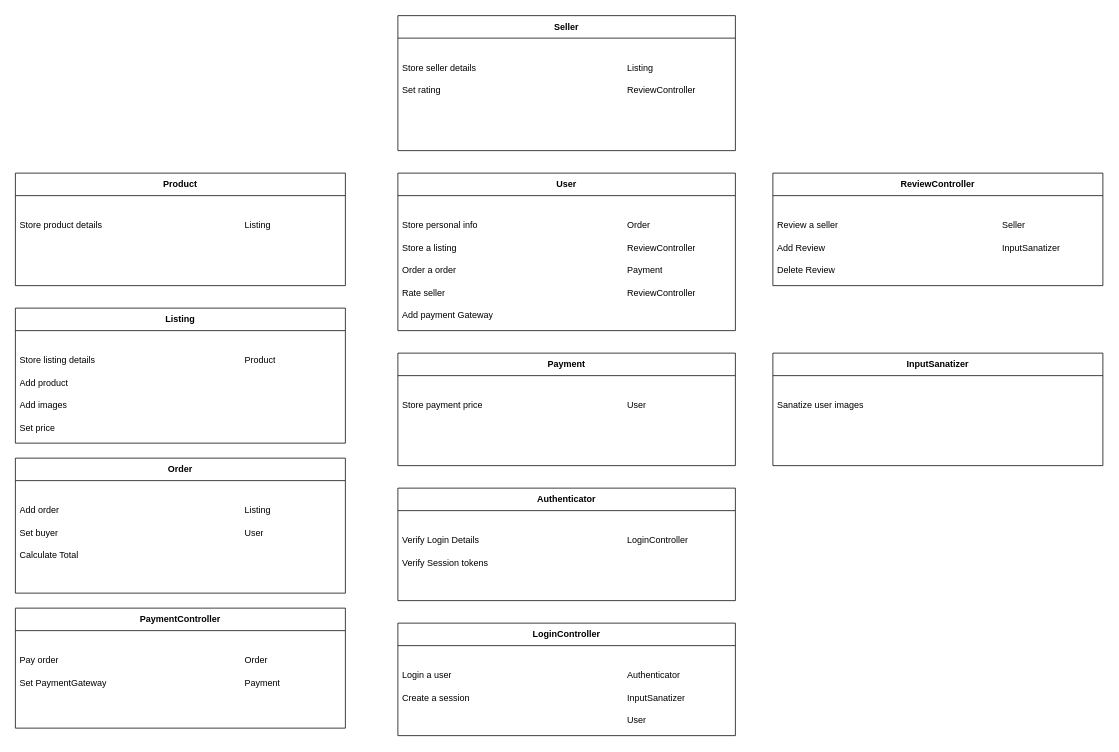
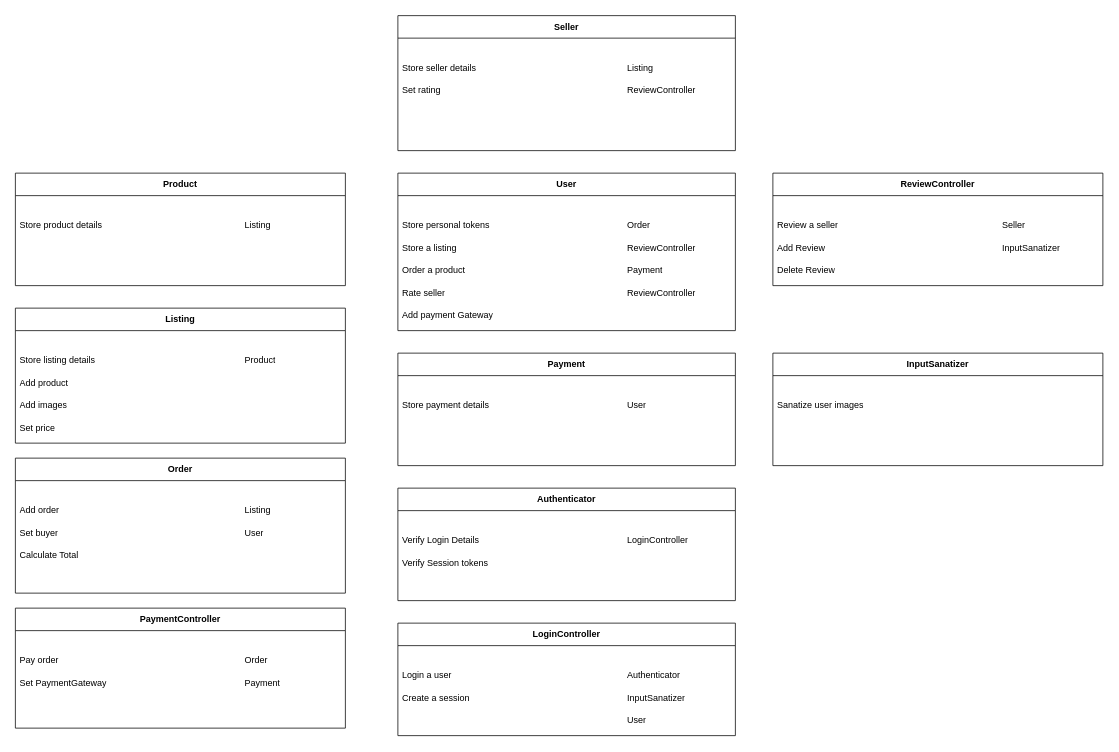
- <mxCell id="4" value="Store personal info" style="text;strokeColor=none;fillColor=none;spacingLeft=4;spacingRight=4;overflow=hidden;rotatable=0;points=[[0,0.5],[1,0.5]];portConstraint=eastwest;fontSize=12;whiteSpace=wrap;html=1;" vertex="1" parent="3"><mxGeometry y="26" width="300" height="30" as="geometry" /></mxCell>
+ <mxCell id="4" value="Store personal tokens" style="text;strokeColor=none;fillColor=none;spacingLeft=4;spacingRight=4;overflow=hidden;rotatable=0;points=[[0,0.5],[1,0.5]];portConstraint=eastwest;fontSize=12;whiteSpace=wrap;html=1;" vertex="1" parent="3"><mxGeometry y="26" width="300" height="30" as="geometry" /></mxCell>
- <mxCell id="6" value="Order a order" style="text;strokeColor=none;fillColor=none;spacingLeft=4;spacingRight=4;overflow=hidden;rotatable=0;points=[[0,0.5],[1,0.5]];portConstraint=eastwest;fontSize=12;whiteSpace=wrap;html=1;" vertex="1" parent="3"><mxGeometry y="86" width="300" height="30" as="geometry" /></mxCell>
+ <mxCell id="6" value="Order a product" style="text;strokeColor=none;fillColor=none;spacingLeft=4;spacingRight=4;overflow=hidden;rotatable=0;points=[[0,0.5],[1,0.5]];portConstraint=eastwest;fontSize=12;whiteSpace=wrap;html=1;" vertex="1" parent="3"><mxGeometry y="86" width="300" height="30" as="geometry" /></mxCell>
- <mxCell id="58" value="Store payment price" style="text;strokeColor=none;fillColor=none;spacingLeft=4;spacingRight=4;overflow=hidden;rotatable=0;points=[[0,0.5],[1,0.5]];portConstraint=eastwest;fontSize=12;whiteSpace=wrap;html=1;" vertex="1" parent="57"><mxGeometry y="26" width="300" height="30" as="geometry" /></mxCell>
+ <mxCell id="58" value="Store payment details" style="text;strokeColor=none;fillColor=none;spacingLeft=4;spacingRight=4;overflow=hidden;rotatable=0;points=[[0,0.5],[1,0.5]];portConstraint=eastwest;fontSize=12;whiteSpace=wrap;html=1;" vertex="1" parent="57"><mxGeometry y="26" width="300" height="30" as="geometry" /></mxCell>
